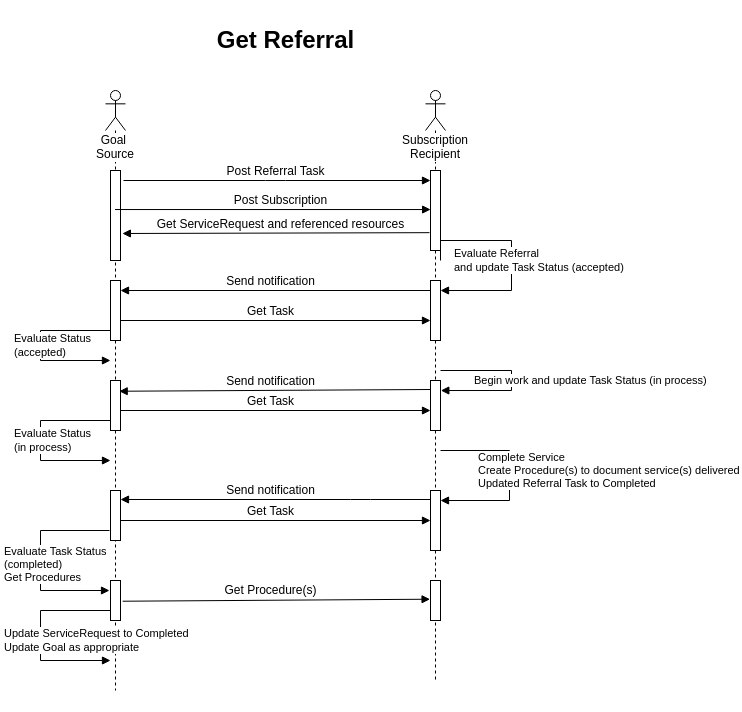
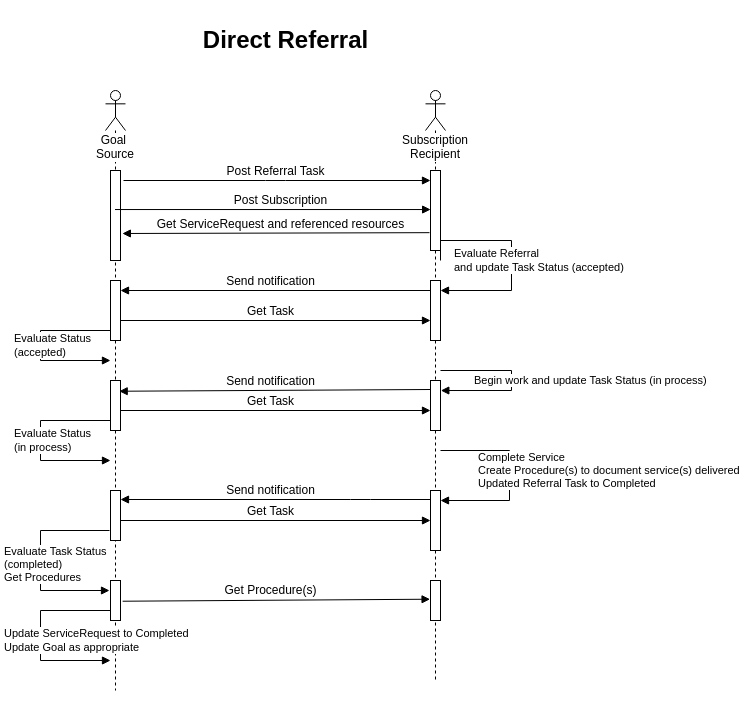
- <mxCell id="12" value="Get Referral" style="text;strokeColor=none;fillColor=none;html=1;fontSize=24;fontStyle=1;verticalAlign=middle;align=center;" parent="1" vertex="1"><mxGeometry x="20" y="20" width="530" height="40" as="geometry" /></mxCell>
+ <mxCell id="12" value="Direct Referral" style="text;strokeColor=none;fillColor=none;html=1;fontSize=24;fontStyle=1;verticalAlign=middle;align=center;" parent="1" vertex="1"><mxGeometry x="20" y="20" width="530" height="40" as="geometry" /></mxCell>
